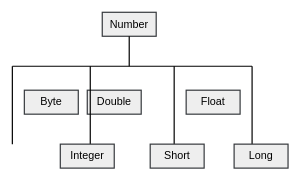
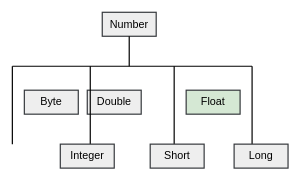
- <mxCell id="5" value="Float" style="rounded=0;whiteSpace=wrap;html=1;strokeWidth=2;fillColor=#eeeeee;fontSize=18;strokeColor=#36393d;" vertex="1" parent="1"><mxGeometry x="310" y="150" width="90" height="40" as="geometry" /></mxCell>
+ <mxCell id="5" value="Float" style="rounded=0;whiteSpace=wrap;html=1;strokeWidth=2;fillColor=#d5e8d4;fontSize=18;strokeColor=#36393d;" vertex="1" parent="1"><mxGeometry x="310" y="150" width="90" height="40" as="geometry" /></mxCell>
